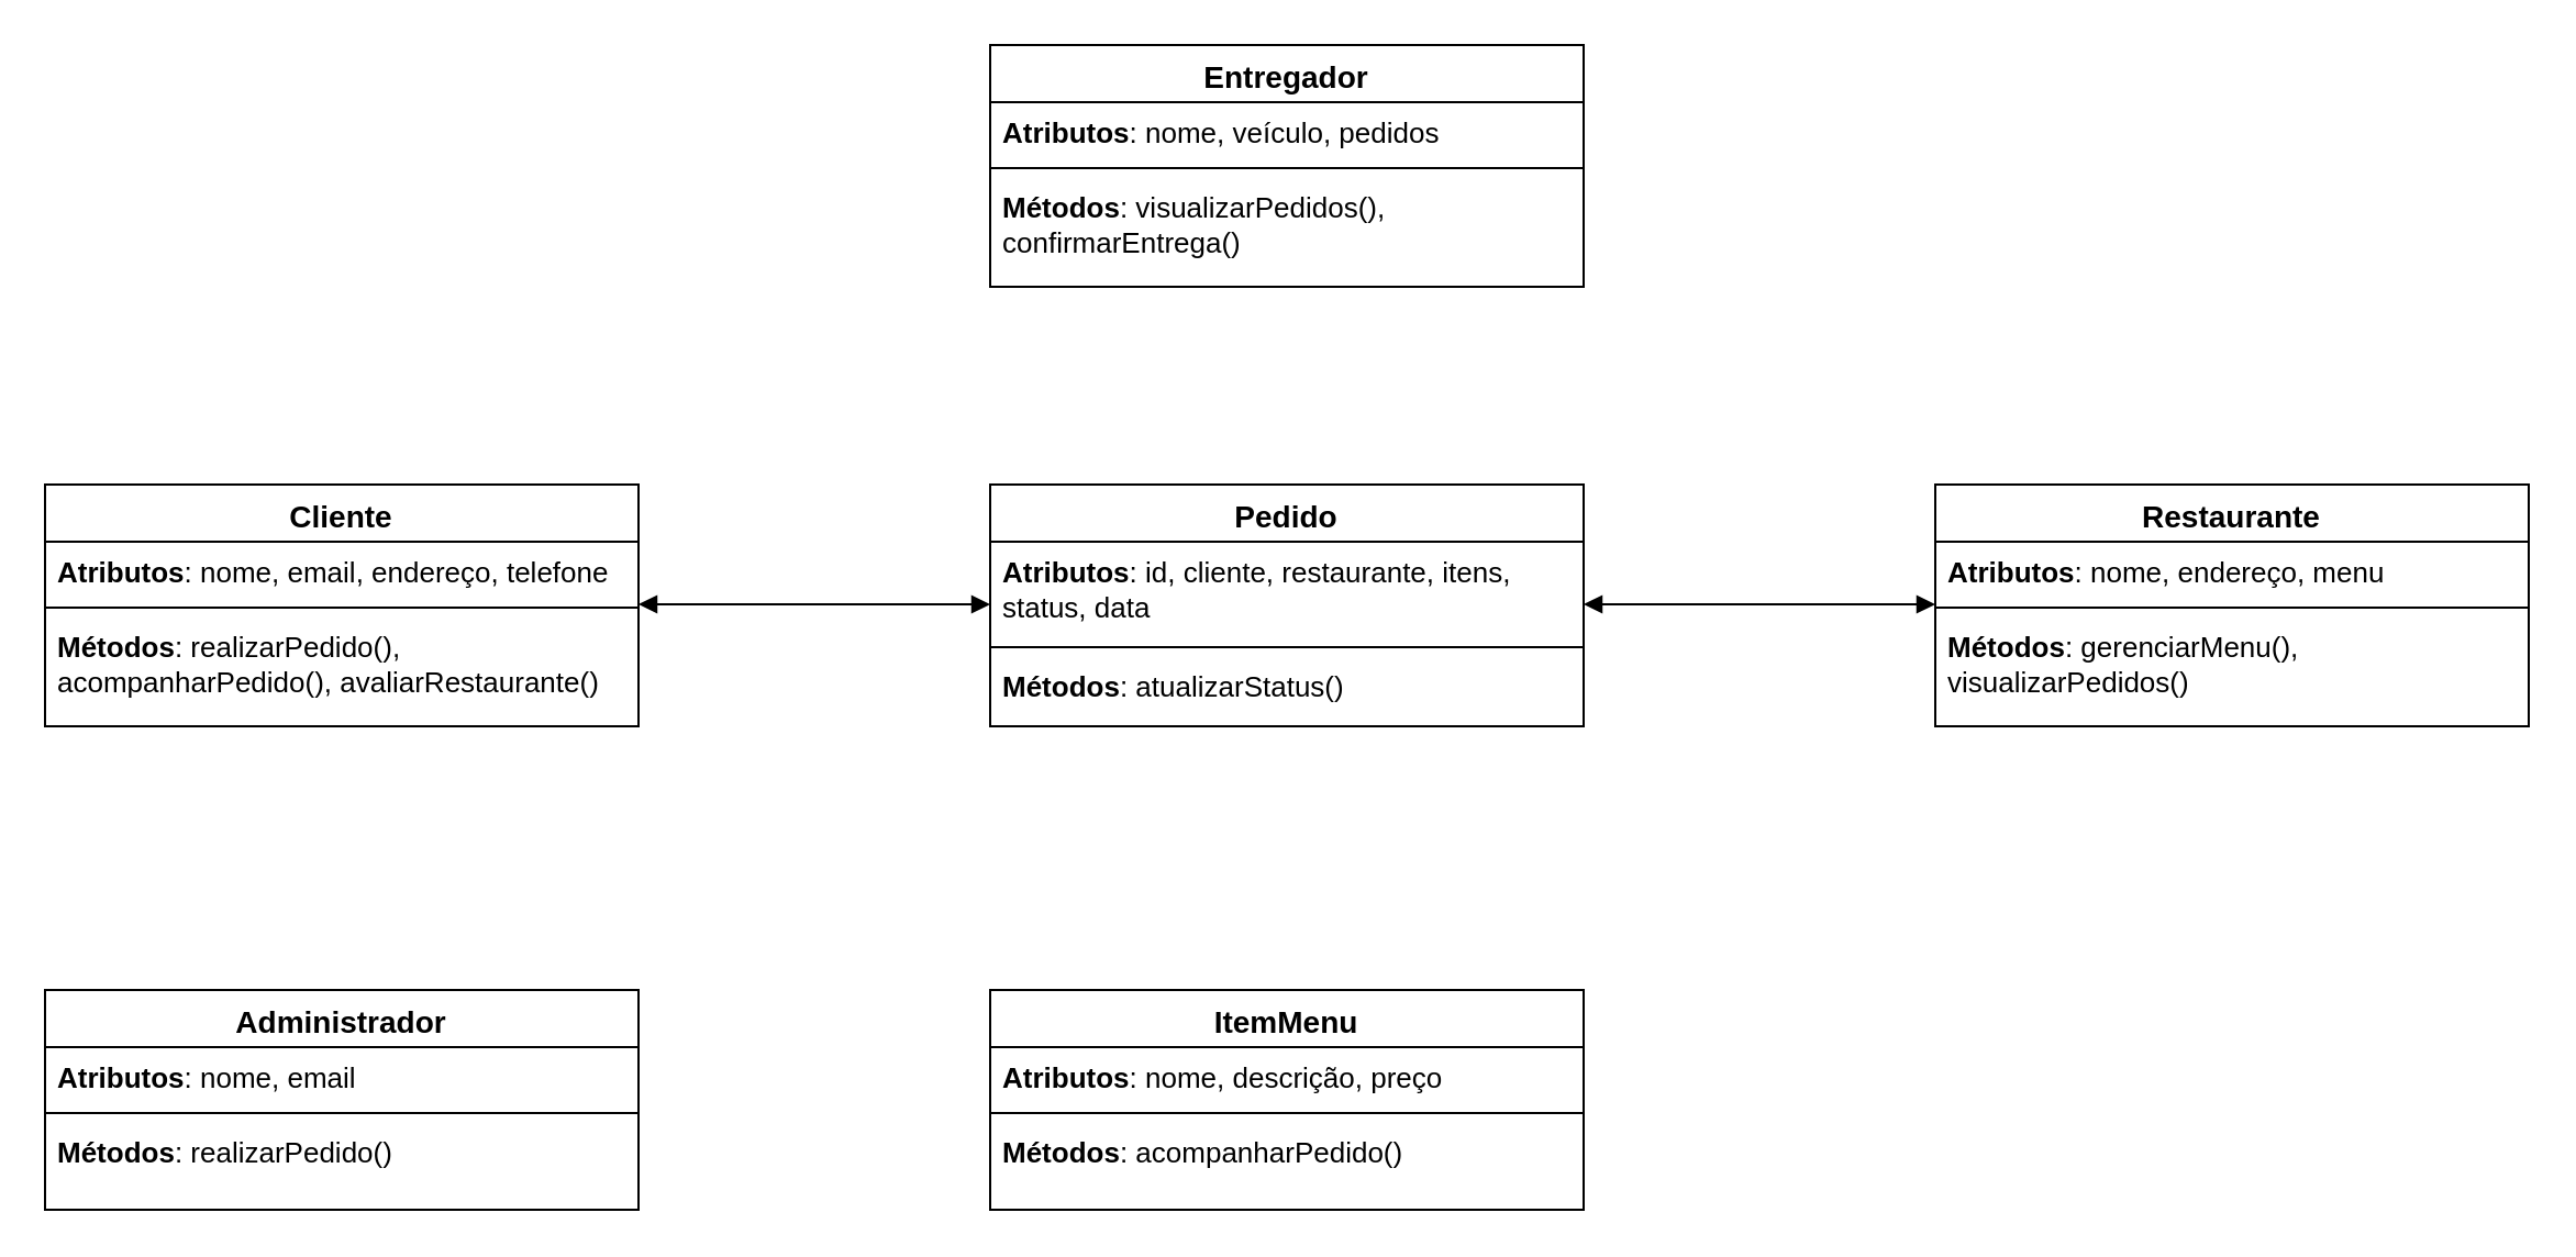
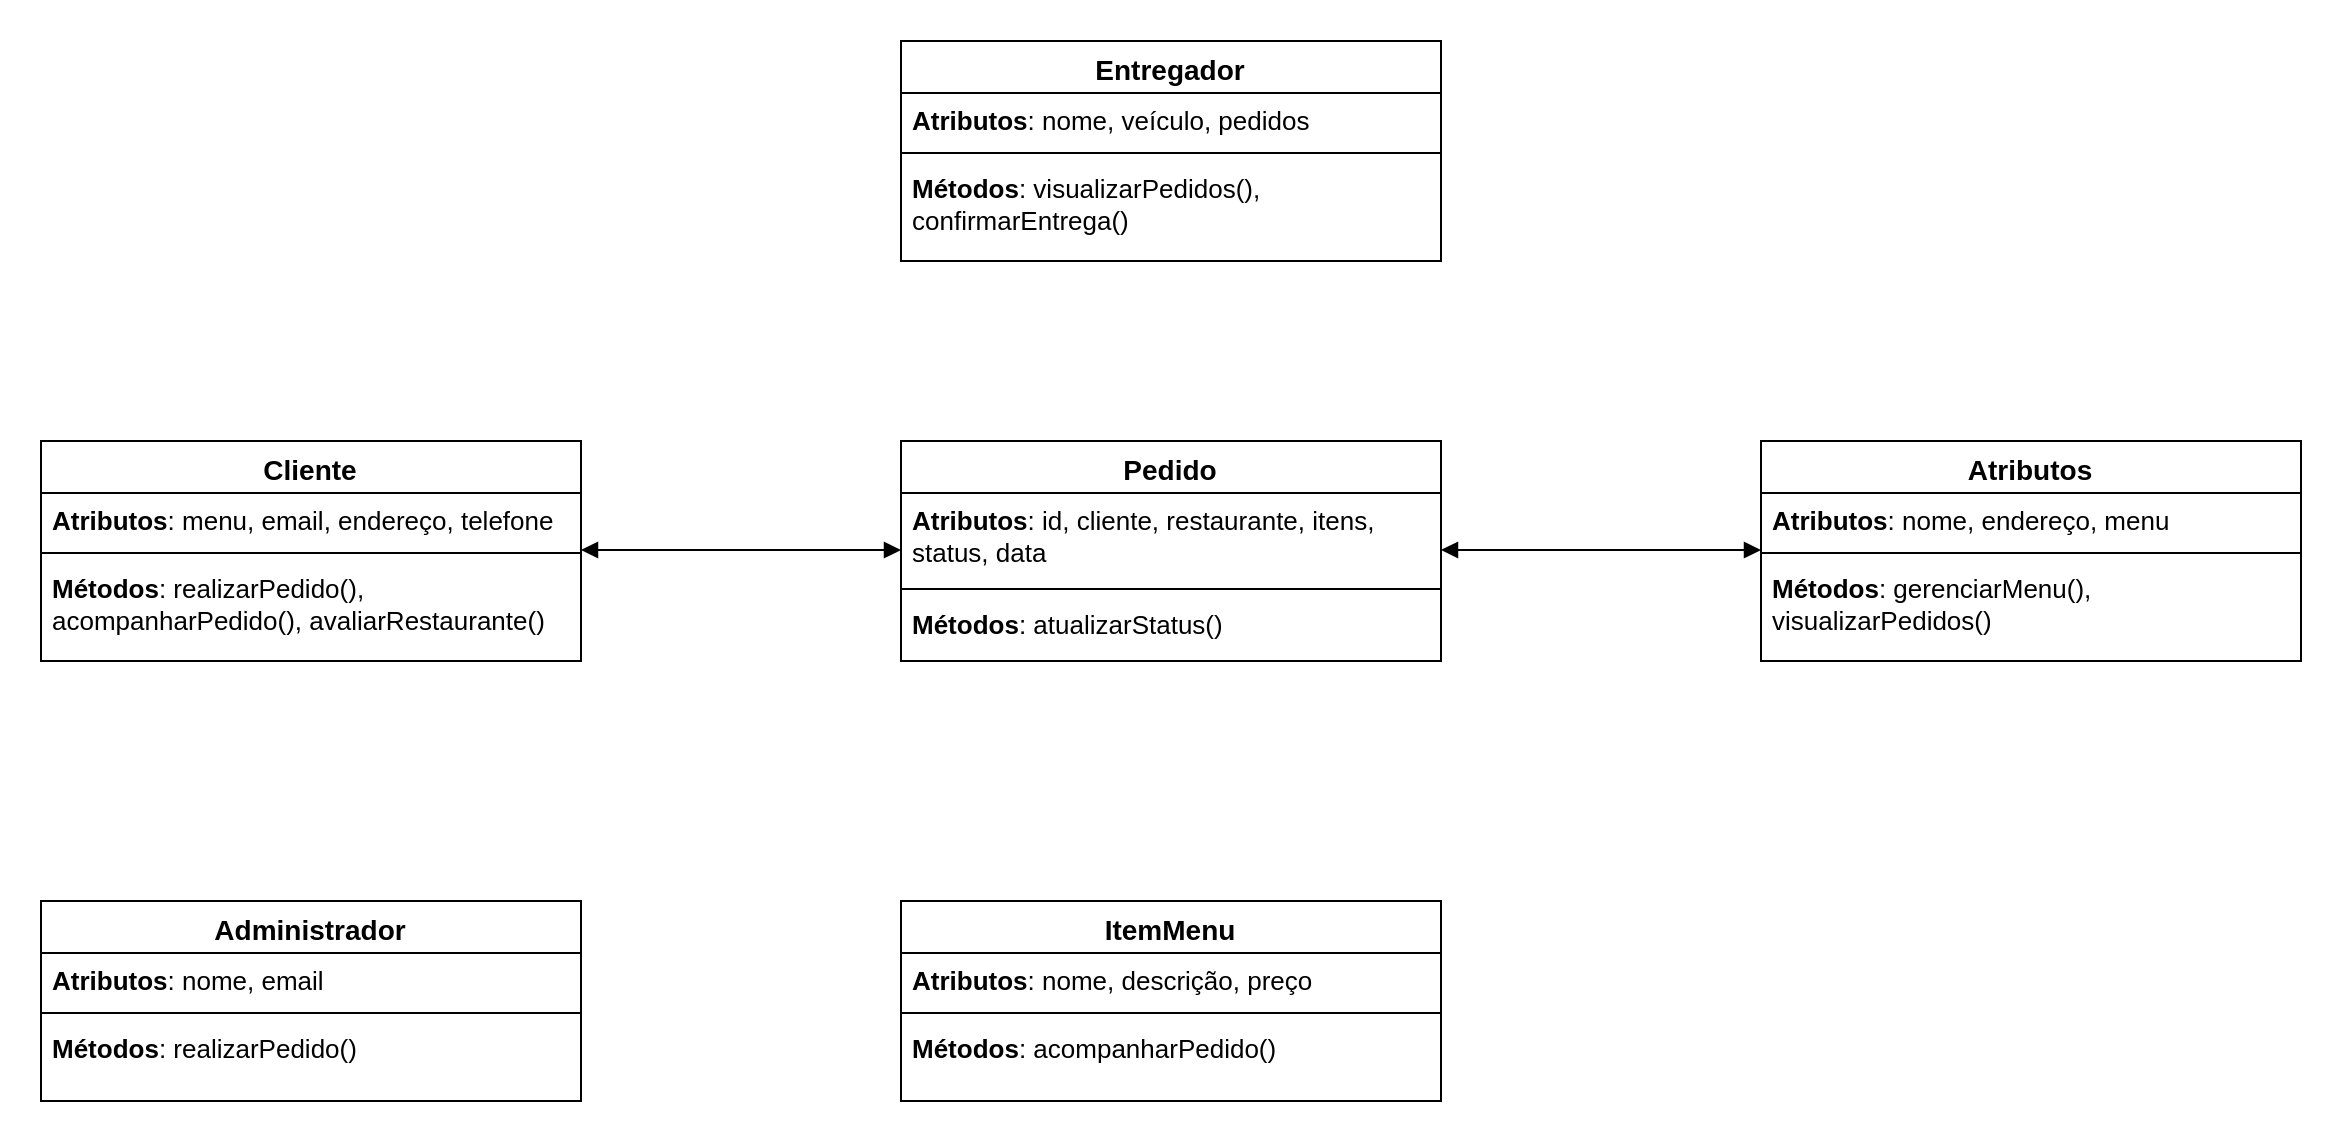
- <mxCell id="10" value="&lt;font style=&quot;font-size: 14px;&quot;&gt;Restaurante&lt;/font&gt;" style="swimlane;fontStyle=1;align=center;verticalAlign=top;childLayout=stackLayout;horizontal=1;startSize=26;horizontalStack=0;resizeParent=1;resizeParentMax=0;resizeLast=0;collapsible=1;marginBottom=0;whiteSpace=wrap;html=1;" vertex="1" parent="1"><mxGeometry x="880" y="220" width="270" height="110" as="geometry" /></mxCell>
+ <mxCell id="10" value="&lt;font style=&quot;font-size: 14px;&quot;&gt;Atributos&lt;/font&gt;" style="swimlane;fontStyle=1;align=center;verticalAlign=top;childLayout=stackLayout;horizontal=1;startSize=26;horizontalStack=0;resizeParent=1;resizeParentMax=0;resizeLast=0;collapsible=1;marginBottom=0;whiteSpace=wrap;html=1;" vertex="1" parent="1"><mxGeometry x="880" y="220" width="270" height="110" as="geometry" /></mxCell>
- <mxCell id="3" value="&lt;font style=&quot;font-size: 13px;&quot;&gt;&lt;strong&gt;Atributos&lt;/strong&gt;: nome, email, endereço, telefone&lt;/font&gt;" style="text;strokeColor=none;fillColor=none;align=left;verticalAlign=top;spacingLeft=4;spacingRight=4;overflow=hidden;rotatable=0;points=[[0,0.5],[1,0.5]];portConstraint=eastwest;whiteSpace=wrap;html=1;" vertex="1" parent="2"><mxGeometry y="26" width="270" height="26" as="geometry" /></mxCell>
+ <mxCell id="3" value="&lt;font style=&quot;font-size: 13px;&quot;&gt;&lt;strong&gt;Atributos&lt;/strong&gt;: menu, email, endereço, telefone&lt;/font&gt;" style="text;strokeColor=none;fillColor=none;align=left;verticalAlign=top;spacingLeft=4;spacingRight=4;overflow=hidden;rotatable=0;points=[[0,0.5],[1,0.5]];portConstraint=eastwest;whiteSpace=wrap;html=1;" vertex="1" parent="2"><mxGeometry y="26" width="270" height="26" as="geometry" /></mxCell>
